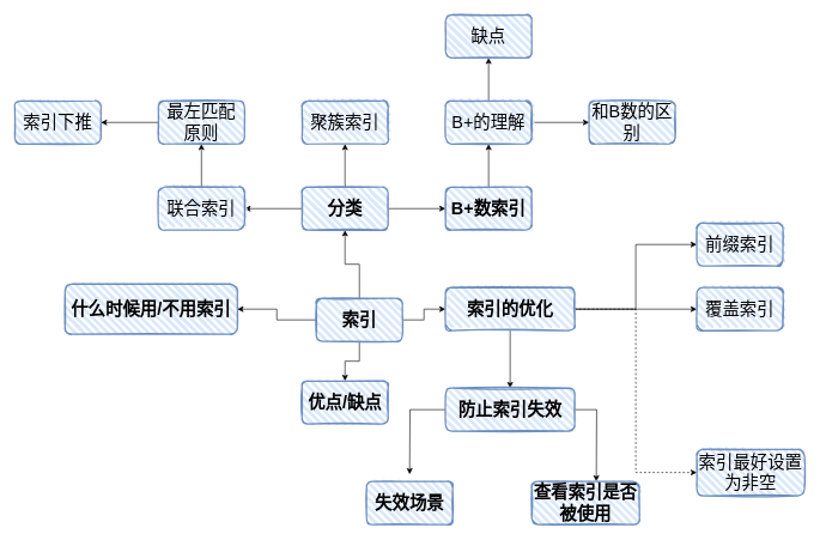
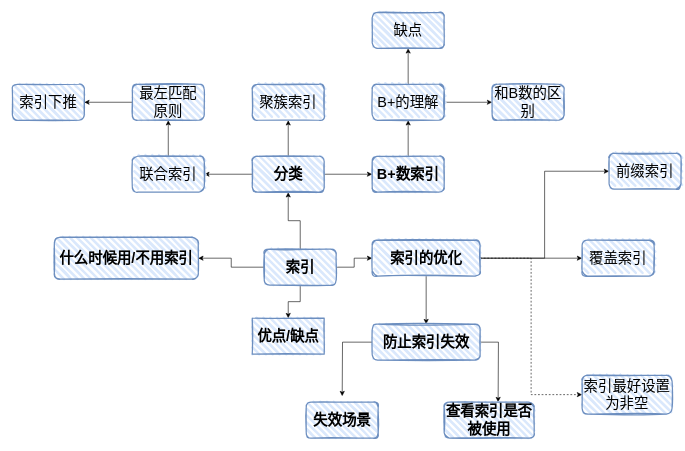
- <mxCell id="31" value="前缀索引" style="whiteSpace=wrap;html=1;rounded=1;glass=0;sketch=1;fillWeight=4;hachureGap=8;hachureAngle=45;strokeColor=#6c8ebf;strokeWidth=2;fontFamily=Helvetica;fontSize=24;fontColor=default;fillColor=#dae8fc;" vertex="1" parent="1"><mxGeometry x="970" y="310" width="120" height="60" as="geometry" /></mxCell>
+ <mxCell id="31" value="前缀索引" style="whiteSpace=wrap;html=1;rounded=1;glass=0;sketch=1;fillWeight=4;hachureGap=8;hachureAngle=45;strokeColor=#6c8ebf;strokeWidth=2;fontFamily=Helvetica;fontSize=24;fontColor=default;fillColor=#dae8fc;" vertex="1" parent="1"><mxGeometry x="1015" y="255" width="120" height="60" as="geometry" /></mxCell>
- <mxCell id="25" value="优点/缺点" style="whiteSpace=wrap;html=1;fontSize=24;fillColor=#dae8fc;strokeColor=#6c8ebf;rounded=1;strokeWidth=2;fillWeight=4;hachureGap=8;hachureAngle=45;sketch=1;glass=0;fontStyle=1;" vertex="1" parent="1"><mxGeometry x="420" y="530" width="120" height="60" as="geometry" /></mxCell>
+ <mxCell id="25" value="优点/缺点" style="whiteSpace=wrap;html=1;fontSize=24;fillColor=#dae8fc;strokeColor=#6c8ebf;strokeWidth=2;fillWeight=4;hachureGap=8;hachureAngle=45;sketch=1;glass=0;fontStyle=1;rounded=0;" vertex="1" parent="1"><mxGeometry x="420" y="530" width="120" height="60" as="geometry" /></mxCell>
